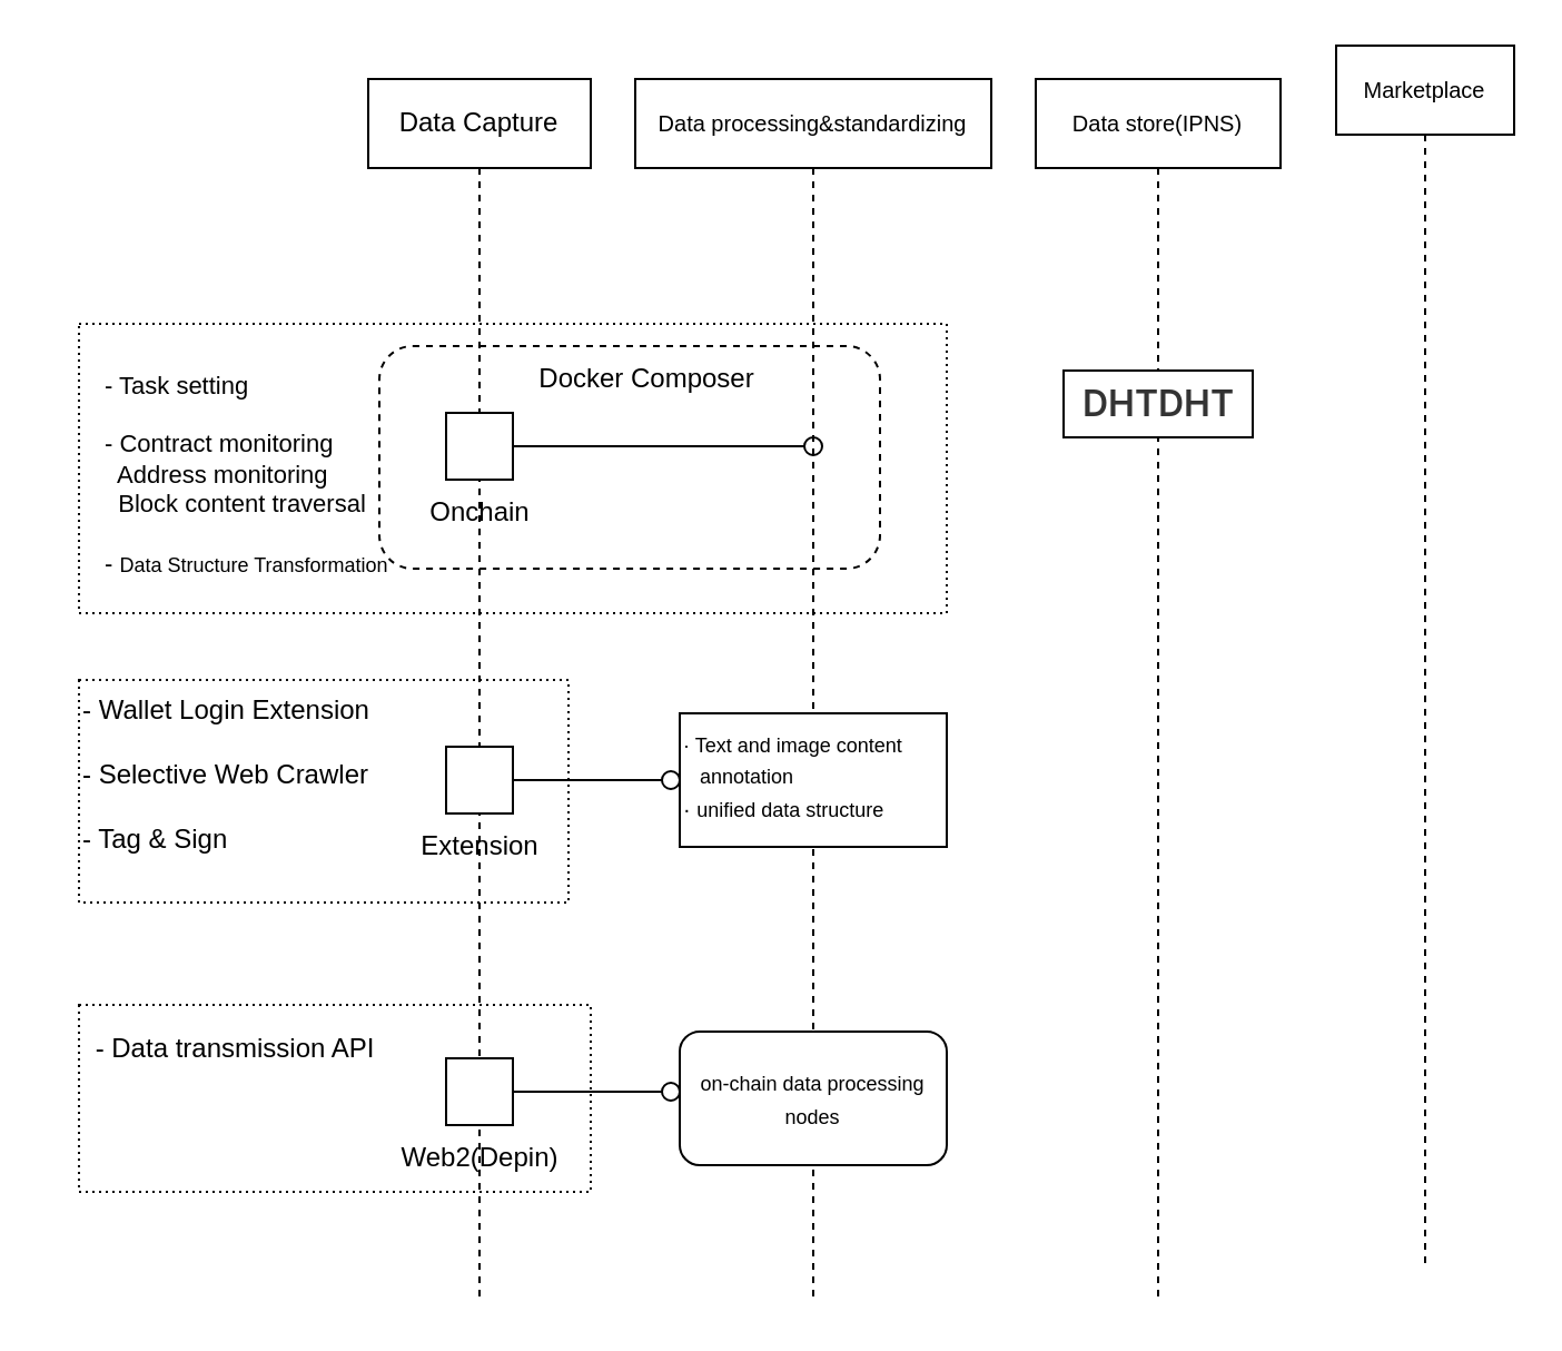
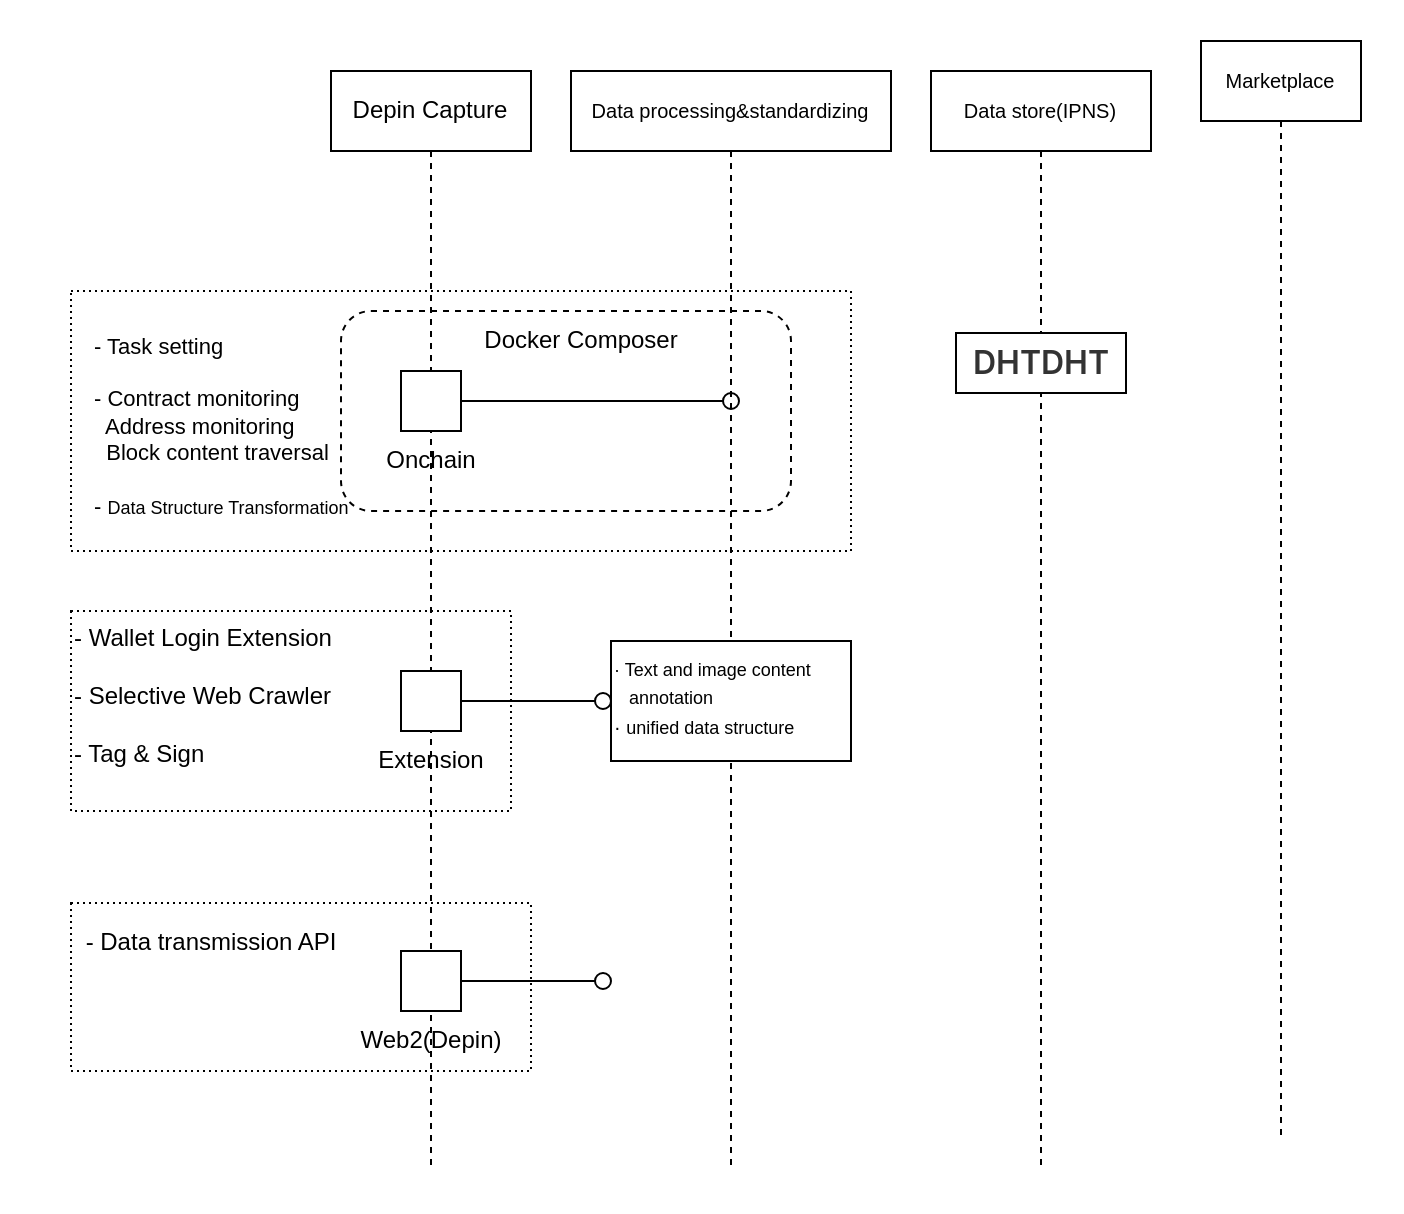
- <mxCell id="2" value="&lt;span style=&quot;text-align: left;&quot;&gt;Data Capture&lt;/span&gt;" style="shape=umlLifeline;perimeter=lifelinePerimeter;whiteSpace=wrap;html=1;container=1;dropTarget=0;collapsible=0;recursiveResize=0;outlineConnect=0;portConstraint=eastwest;newEdgeStyle={&quot;edgeStyle&quot;:&quot;elbowEdgeStyle&quot;,&quot;elbow&quot;:&quot;vertical&quot;,&quot;curved&quot;:0,&quot;rounded&quot;:0};" vertex="1" parent="1"><mxGeometry x="165" y="35" width="100" height="550" as="geometry" /></mxCell>
+ <mxCell id="2" value="&lt;span style=&quot;text-align: left;&quot;&gt;Depin Capture&lt;/span&gt;" style="shape=umlLifeline;perimeter=lifelinePerimeter;whiteSpace=wrap;html=1;container=1;dropTarget=0;collapsible=0;recursiveResize=0;outlineConnect=0;portConstraint=eastwest;newEdgeStyle={&quot;edgeStyle&quot;:&quot;elbowEdgeStyle&quot;,&quot;elbow&quot;:&quot;vertical&quot;,&quot;curved&quot;:0,&quot;rounded&quot;:0};" vertex="1" parent="1"><mxGeometry x="165" y="35" width="100" height="550" as="geometry" /></mxCell>
- <mxCell id="30" value="&lt;font style=&quot;font-size: 9px;&quot;&gt;on-chain data processing nodes&lt;/font&gt;" style="rounded=1;whiteSpace=wrap;html=1;" vertex="1" parent="1"><mxGeometry x="305" y="463" width="120" height="60" as="geometry" /></mxCell>
